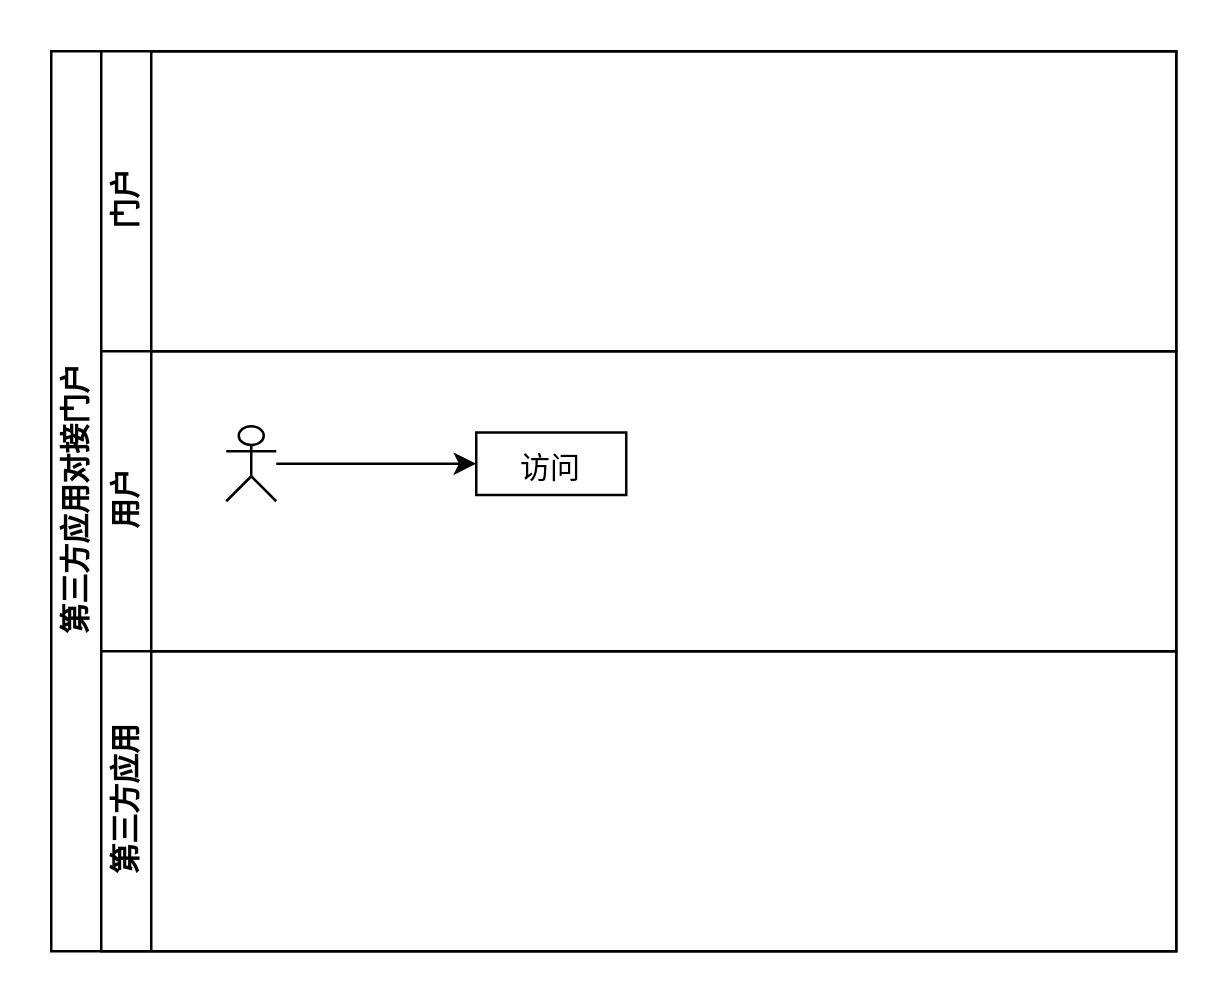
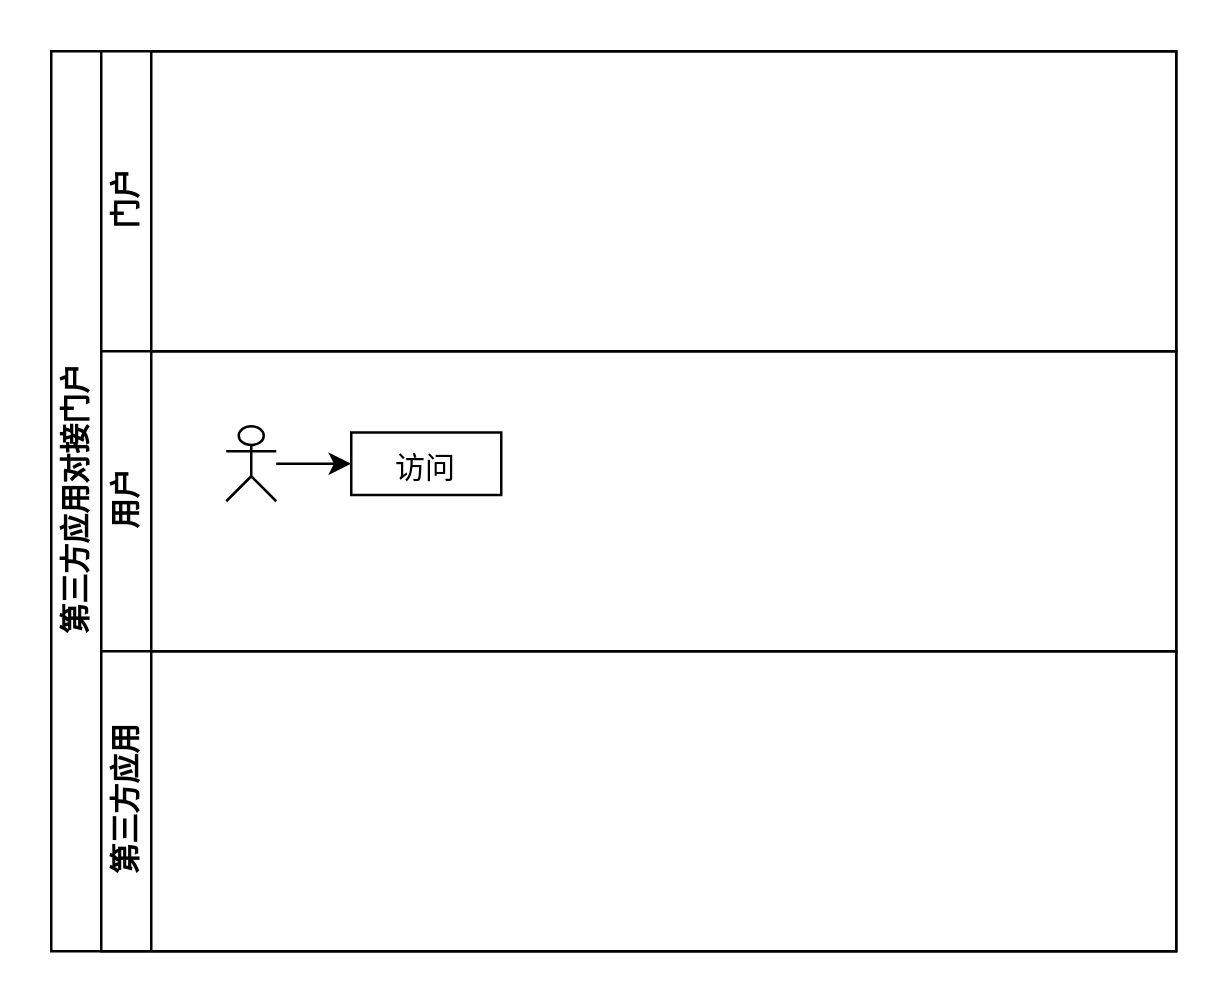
- <mxCell id="7" value="访问" style="whiteSpace=wrap;html=1;verticalAlign=top;" vertex="1" parent="4"><mxGeometry x="150" y="32.5" width="60" height="25" as="geometry" /></mxCell>
+ <mxCell id="7" value="访问" style="whiteSpace=wrap;html=1;verticalAlign=top;" vertex="1" parent="4"><mxGeometry x="100" y="32.5" width="60" height="25" as="geometry" /></mxCell>
